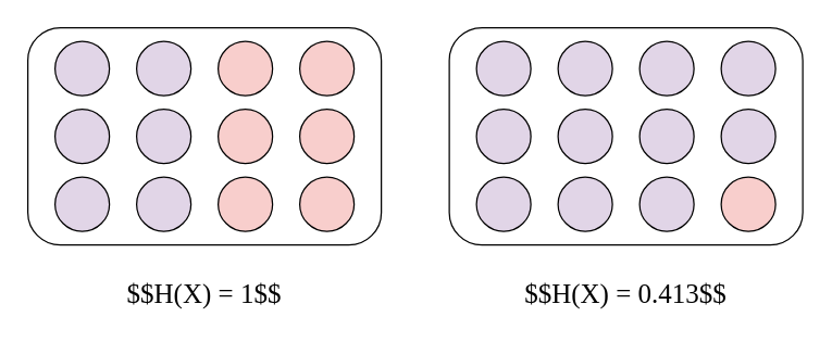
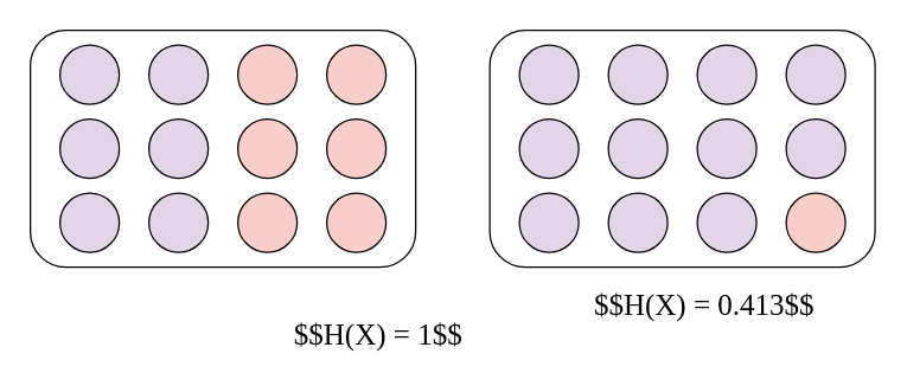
- <mxCell id="28" value="$$H(X) = 1$$" style="text;html=1;align=center;verticalAlign=middle;whiteSpace=wrap;rounded=0;fontFamily=Times New Roman;fontSize=20;" parent="1" vertex="1"><mxGeometry x="85" y="200" width="130" height="30" as="geometry" /></mxCell>
+ <mxCell id="28" value="$$H(X) = 1$$" style="text;html=1;align=center;verticalAlign=middle;whiteSpace=wrap;rounded=0;fontFamily=Times New Roman;fontSize=20;" parent="1" vertex="1"><mxGeometry x="190" y="210" width="130" height="30" as="geometry" /></mxCell>
- <mxCell id="29" value="$$H(X) = 0.413$$" style="text;html=1;align=center;verticalAlign=middle;whiteSpace=wrap;rounded=0;fontFamily=Times New Roman;fontSize=20;" parent="1" vertex="1"><mxGeometry x="365" y="200" width="190" height="30" as="geometry" /></mxCell>
+ <mxCell id="29" value="$$H(X) = 0.413$$" style="text;html=1;align=center;verticalAlign=middle;whiteSpace=wrap;rounded=0;fontFamily=Times New Roman;fontSize=20;" parent="1" vertex="1"><mxGeometry x="380" y="190" width="190" height="30" as="geometry" /></mxCell>
